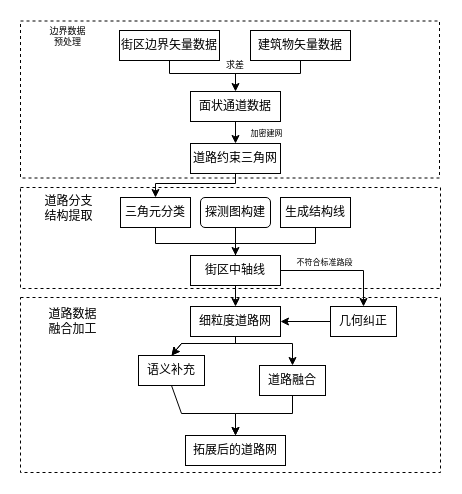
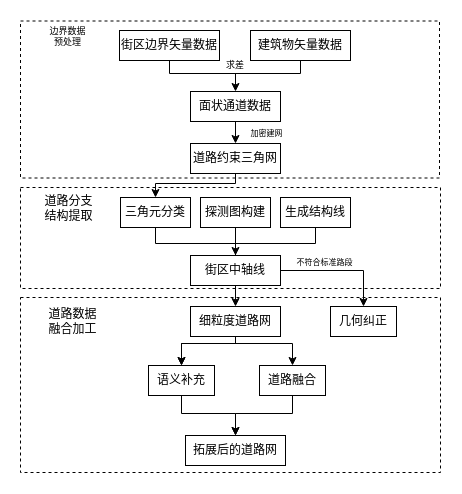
- <mxCell id="9" value="探测图构建" style="whiteSpace=wrap;html=1;fontSize=12;glass=0;strokeWidth=1;shadow=0;rounded=1;" parent="1" vertex="1"><mxGeometry x="200" y="197" width="70" height="30" as="geometry" /></mxCell>
+ <mxCell id="9" value="探测图构建" style="rounded=0;whiteSpace=wrap;html=1;fontSize=12;glass=0;strokeWidth=1;shadow=0;" parent="1" vertex="1"><mxGeometry x="200" y="197" width="70" height="30" as="geometry" /></mxCell>
- <mxCell id="28" value="" style="endArrow=classic;html=1;rounded=0;exitX=0;exitY=0.5;exitDx=0;exitDy=0;entryX=1;entryY=0.5;entryDx=0;entryDy=0;" parent="1" source="27" target="11" edge="1"><mxGeometry width="50" height="50" relative="1" as="geometry"><mxPoint x="260" y="333" as="sourcePoint" /><mxPoint x="310" y="283" as="targetPoint" /></mxGeometry></mxCell>
- <mxCell id="12" value="语义补充" style="rounded=0;whiteSpace=wrap;html=1;fontSize=12;glass=0;strokeWidth=1;shadow=0;" parent="1" vertex="1"><mxGeometry x="138" y="355" width="66" height="30" as="geometry" /></mxCell>
+ <mxCell id="12" value="语义补充" style="rounded=0;whiteSpace=wrap;html=1;fontSize=12;glass=0;strokeWidth=1;shadow=0;" parent="1" vertex="1"><mxGeometry x="148" y="365" width="66" height="30" as="geometry" /></mxCell>
